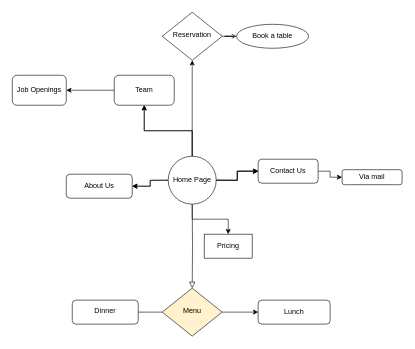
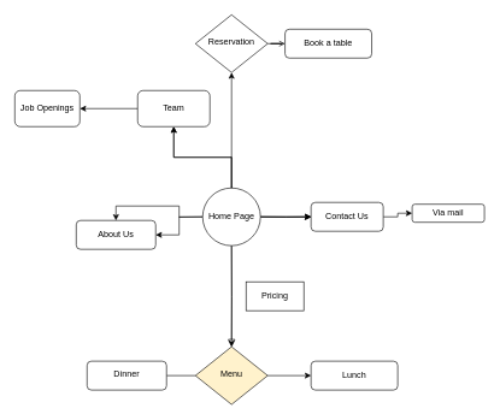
- <mxCell id="9" value="Book a table" style="ellipse;whiteSpace=wrap;html=1;fontSize=12;glass=0;strokeWidth=1;shadow=0;" parent="1" vertex="1"><mxGeometry x="394" y="40" width="120" height="40" as="geometry" /></mxCell>
+ <mxCell id="9" value="Book a table" style="rounded=1;whiteSpace=wrap;html=1;fontSize=12;glass=0;strokeWidth=1;shadow=0;" parent="1" vertex="1"><mxGeometry x="394" y="40" width="120" height="40" as="geometry" /></mxCell>
- <mxCell id="15" value="Contact Us" style="rounded=1;whiteSpace=wrap;html=1;" vertex="1" parent="1"><mxGeometry x="430" y="265" width="100" height="40" as="geometry" /></mxCell>
+ <mxCell id="15" value="Contact Us" style="rounded=1;whiteSpace=wrap;html=1;" vertex="1" parent="1"><mxGeometry x="430" y="280" width="100" height="40" as="geometry" /></mxCell>
- <mxCell id="17" value="About Us" style="rounded=1;whiteSpace=wrap;html=1;" vertex="1" parent="1"><mxGeometry x="110" y="290" width="110" height="40" as="geometry" /></mxCell>
+ <mxCell id="17" value="About Us" style="rounded=1;whiteSpace=wrap;html=1;" vertex="1" parent="1"><mxGeometry x="105" y="305" width="110" height="40" as="geometry" /></mxCell>
- <mxCell id="20" value="" style="edgeStyle=orthogonalEdgeStyle;rounded=0;orthogonalLoop=1;jettySize=auto;html=1;" edge="1" parent="1" source="24" target="28"><mxGeometry relative="1" as="geometry" /></mxCell>
+ <mxCell id="20" value="" style="edgeStyle=orthogonalEdgeStyle;rounded=0;orthogonalLoop=1;jettySize=auto;html=1;" edge="1" parent="1" source="24" target="5"><mxGeometry relative="1" as="geometry" /></mxCell>
